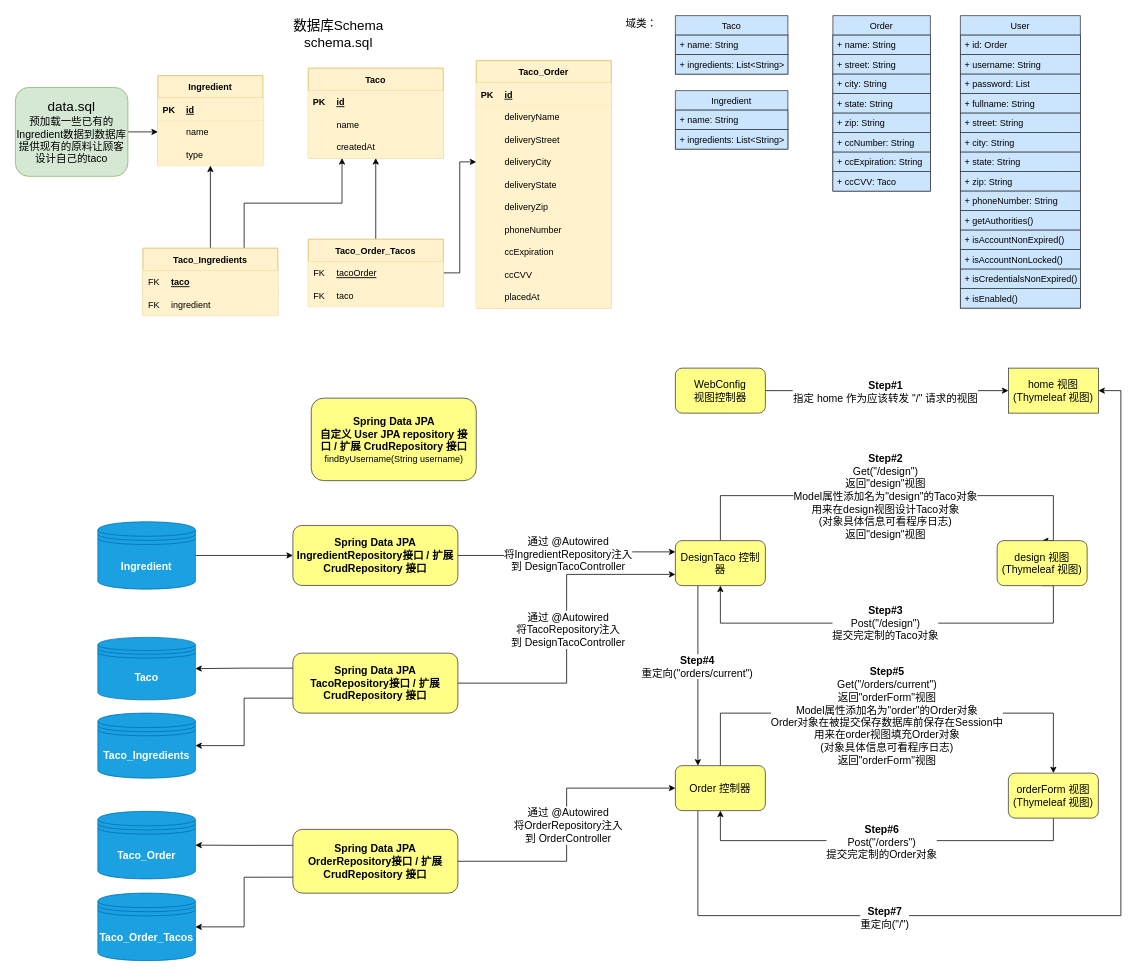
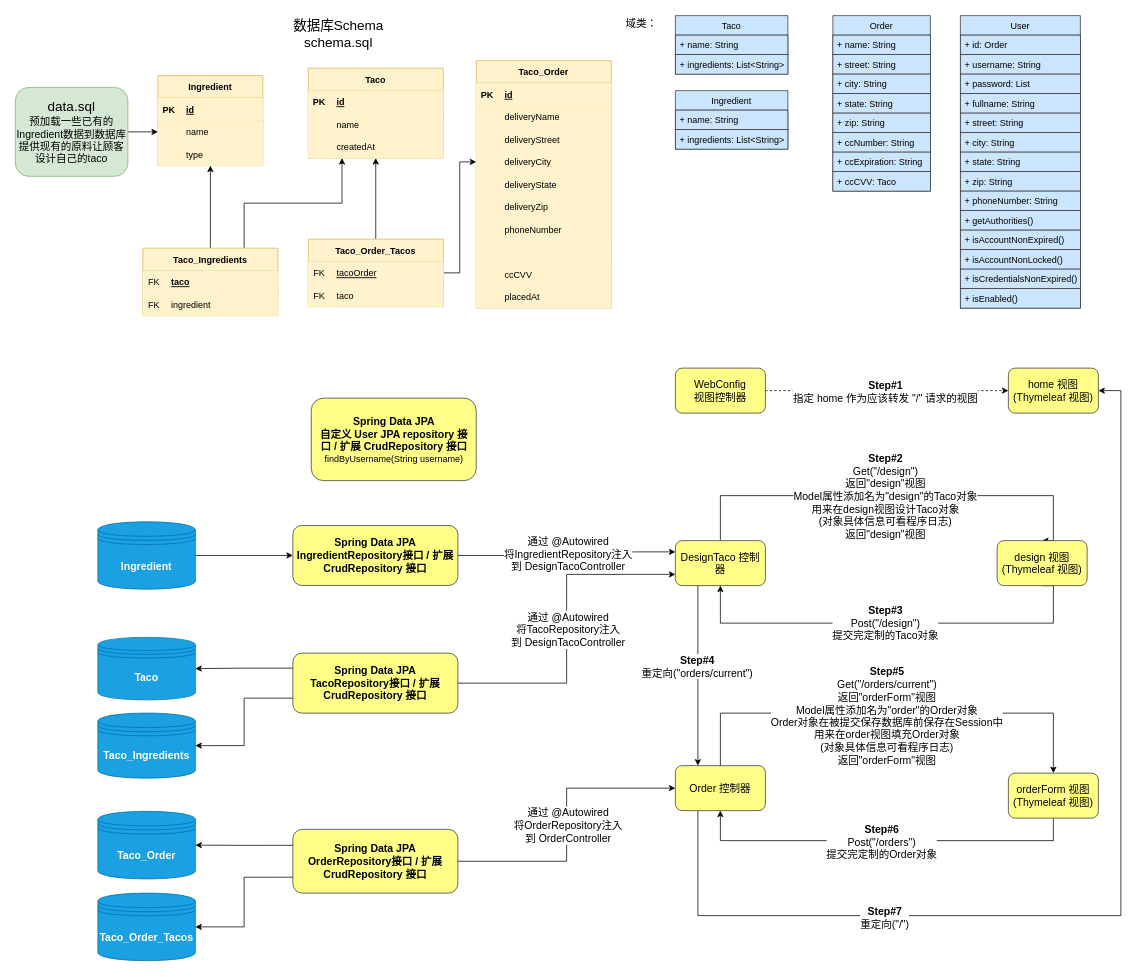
- <mxCell id="101" value="ccExpiration" style="shape=partialRectangle;connectable=0;fillColor=#fff2cc;top=0;left=0;bottom=0;right=0;align=left;spacingLeft=6;overflow=hidden;strokeColor=#d6b656;" parent="99" vertex="1"><mxGeometry x="30" width="150" height="30" as="geometry" /></mxCell>
- <mxCell id="15" style="edgeStyle=orthogonalEdgeStyle;rounded=0;orthogonalLoop=1;jettySize=auto;html=1;exitX=1;exitY=0.5;exitDx=0;exitDy=0;entryX=0;entryY=0.5;entryDx=0;entryDy=0;" parent="1" source="17" target="18" edge="1"><mxGeometry relative="1" as="geometry" /></mxCell>
+ <mxCell id="15" style="edgeStyle=orthogonalEdgeStyle;rounded=0;orthogonalLoop=1;jettySize=auto;html=1;exitX=1;exitY=0.5;exitDx=0;exitDy=0;entryX=0;entryY=0.5;entryDx=0;entryDy=0;dashed=1;" parent="1" source="17" target="18" edge="1"><mxGeometry relative="1" as="geometry" /></mxCell>
- <mxCell id="18" value="&lt;font style=&quot;font-size: 14px&quot;&gt;home 视图&lt;br&gt;(&lt;span&gt;Thymeleaf 视图&lt;/span&gt;)&lt;/font&gt;" style="whiteSpace=wrap;html=1;fillColor=#ffff88;strokeColor=#36393d;rounded=0;" parent="1" vertex="1"><mxGeometry x="1344" y="490" width="120" height="60" as="geometry" /></mxCell>
+ <mxCell id="18" value="&lt;font style=&quot;font-size: 14px&quot;&gt;home 视图&lt;br&gt;(&lt;span&gt;Thymeleaf 视图&lt;/span&gt;)&lt;/font&gt;" style="rounded=1;whiteSpace=wrap;html=1;fillColor=#ffff88;strokeColor=#36393d;" parent="1" vertex="1"><mxGeometry x="1344" y="490" width="120" height="60" as="geometry" /></mxCell>
